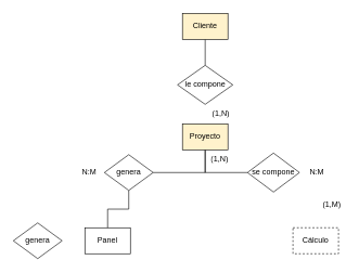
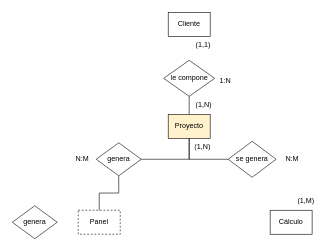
- <mxCell id="4" value="Cliente" style="rounded=0;whiteSpace=wrap;html=1;fillColor=#fff2cc;" vertex="1" parent="1"><mxGeometry x="280" y="20" width="70" height="40" as="geometry" /></mxCell>
+ <mxCell id="4" value="Cliente" style="rounded=0;whiteSpace=wrap;html=1;" vertex="1" parent="1"><mxGeometry x="280" y="20" width="70" height="40" as="geometry" /></mxCell>
+ <mxCell id="18" value="(1,1)" style="text;strokeColor=none;fillColor=none;spacingLeft=4;spacingRight=4;overflow=hidden;rotatable=0;points=[[0,0.5],[1,0.5]];portConstraint=eastwest;fontSize=12;whiteSpace=wrap;html=1;" vertex="1" parent="1"><mxGeometry x="320" y="60" width="40" height="30" as="geometry" /></mxCell>
- <mxCell id="3" style="edgeStyle=orthogonalEdgeStyle;rounded=0;orthogonalLoop=1;jettySize=auto;html=1;exitX=0.5;exitY=1;exitDx=0;exitDy=0;entryX=0.5;entryY=0;entryDx=0;entryDy=0;endArrow=none;endFill=0;" edge="1" parent="1" source="4" target="10"><mxGeometry relative="1" as="geometry" /></mxCell>
+ <mxCell id="14" value="1:N" style="text;strokeColor=none;fillColor=none;spacingLeft=4;spacingRight=4;overflow=hidden;rotatable=0;points=[[0,0.5],[1,0.5]];portConstraint=eastwest;fontSize=12;whiteSpace=wrap;html=1;" vertex="1" parent="1"><mxGeometry x="360" y="120" width="40" height="30" as="geometry" /></mxCell>
+ <mxCell id="9" style="edgeStyle=orthogonalEdgeStyle;rounded=0;orthogonalLoop=1;jettySize=auto;html=1;exitX=0.5;exitY=1;exitDx=0;exitDy=0;entryX=0.5;entryY=0;entryDx=0;entryDy=0;endArrow=none;endFill=0;" edge="1" parent="1" source="10" target="7"><mxGeometry relative="1" as="geometry" /></mxCell>
- <mxCell id="13" value="se compone" style="shape=rhombus;perimeter=rhombusPerimeter;whiteSpace=wrap;html=1;align=center;" vertex="1" parent="1"><mxGeometry x="380" y="235" width="80" height="60" as="geometry" /></mxCell>
+ <mxCell id="13" value="se genera" style="shape=rhombus;perimeter=rhombusPerimeter;whiteSpace=wrap;html=1;align=center;" vertex="1" parent="1"><mxGeometry x="380" y="235" width="80" height="60" as="geometry" /></mxCell>
- <mxCell id="21" value="(1,M)" style="text;strokeColor=none;fillColor=none;spacingLeft=4;spacingRight=4;overflow=hidden;rotatable=0;points=[[0,0.5],[1,0.5]];portConstraint=eastwest;fontSize=12;whiteSpace=wrap;html=1;" vertex="1" parent="1"><mxGeometry x="490" y="300" width="40" height="30" as="geometry" /></mxCell>
+ <mxCell id="21" value="(1,M)" style="text;strokeColor=none;fillColor=none;spacingLeft=4;spacingRight=4;overflow=hidden;rotatable=0;points=[[0,0.5],[1,0.5]];portConstraint=eastwest;fontSize=12;whiteSpace=wrap;html=1;" vertex="1" parent="1"><mxGeometry x="490" y="320" width="40" height="30" as="geometry" /></mxCell>
- <mxCell id="2" value="Panel" style="rounded=0;whiteSpace=wrap;html=1;" vertex="1" parent="1"><mxGeometry x="130" y="350" width="70" height="40" as="geometry" /></mxCell>
+ <mxCell id="2" value="Panel" style="rounded=0;whiteSpace=wrap;html=1;dashed=1;" vertex="1" parent="1"><mxGeometry x="130" y="350" width="70" height="40" as="geometry" /></mxCell>
- <mxCell id="8" value="Cálculo" style="rounded=0;whiteSpace=wrap;html=1;dashed=1;" vertex="1" parent="1"><mxGeometry x="450" y="350" width="70" height="40" as="geometry" /></mxCell>
+ <mxCell id="8" value="Cálculo" style="rounded=0;whiteSpace=wrap;html=1;" vertex="1" parent="1"><mxGeometry x="450" y="350" width="70" height="40" as="geometry" /></mxCell>
